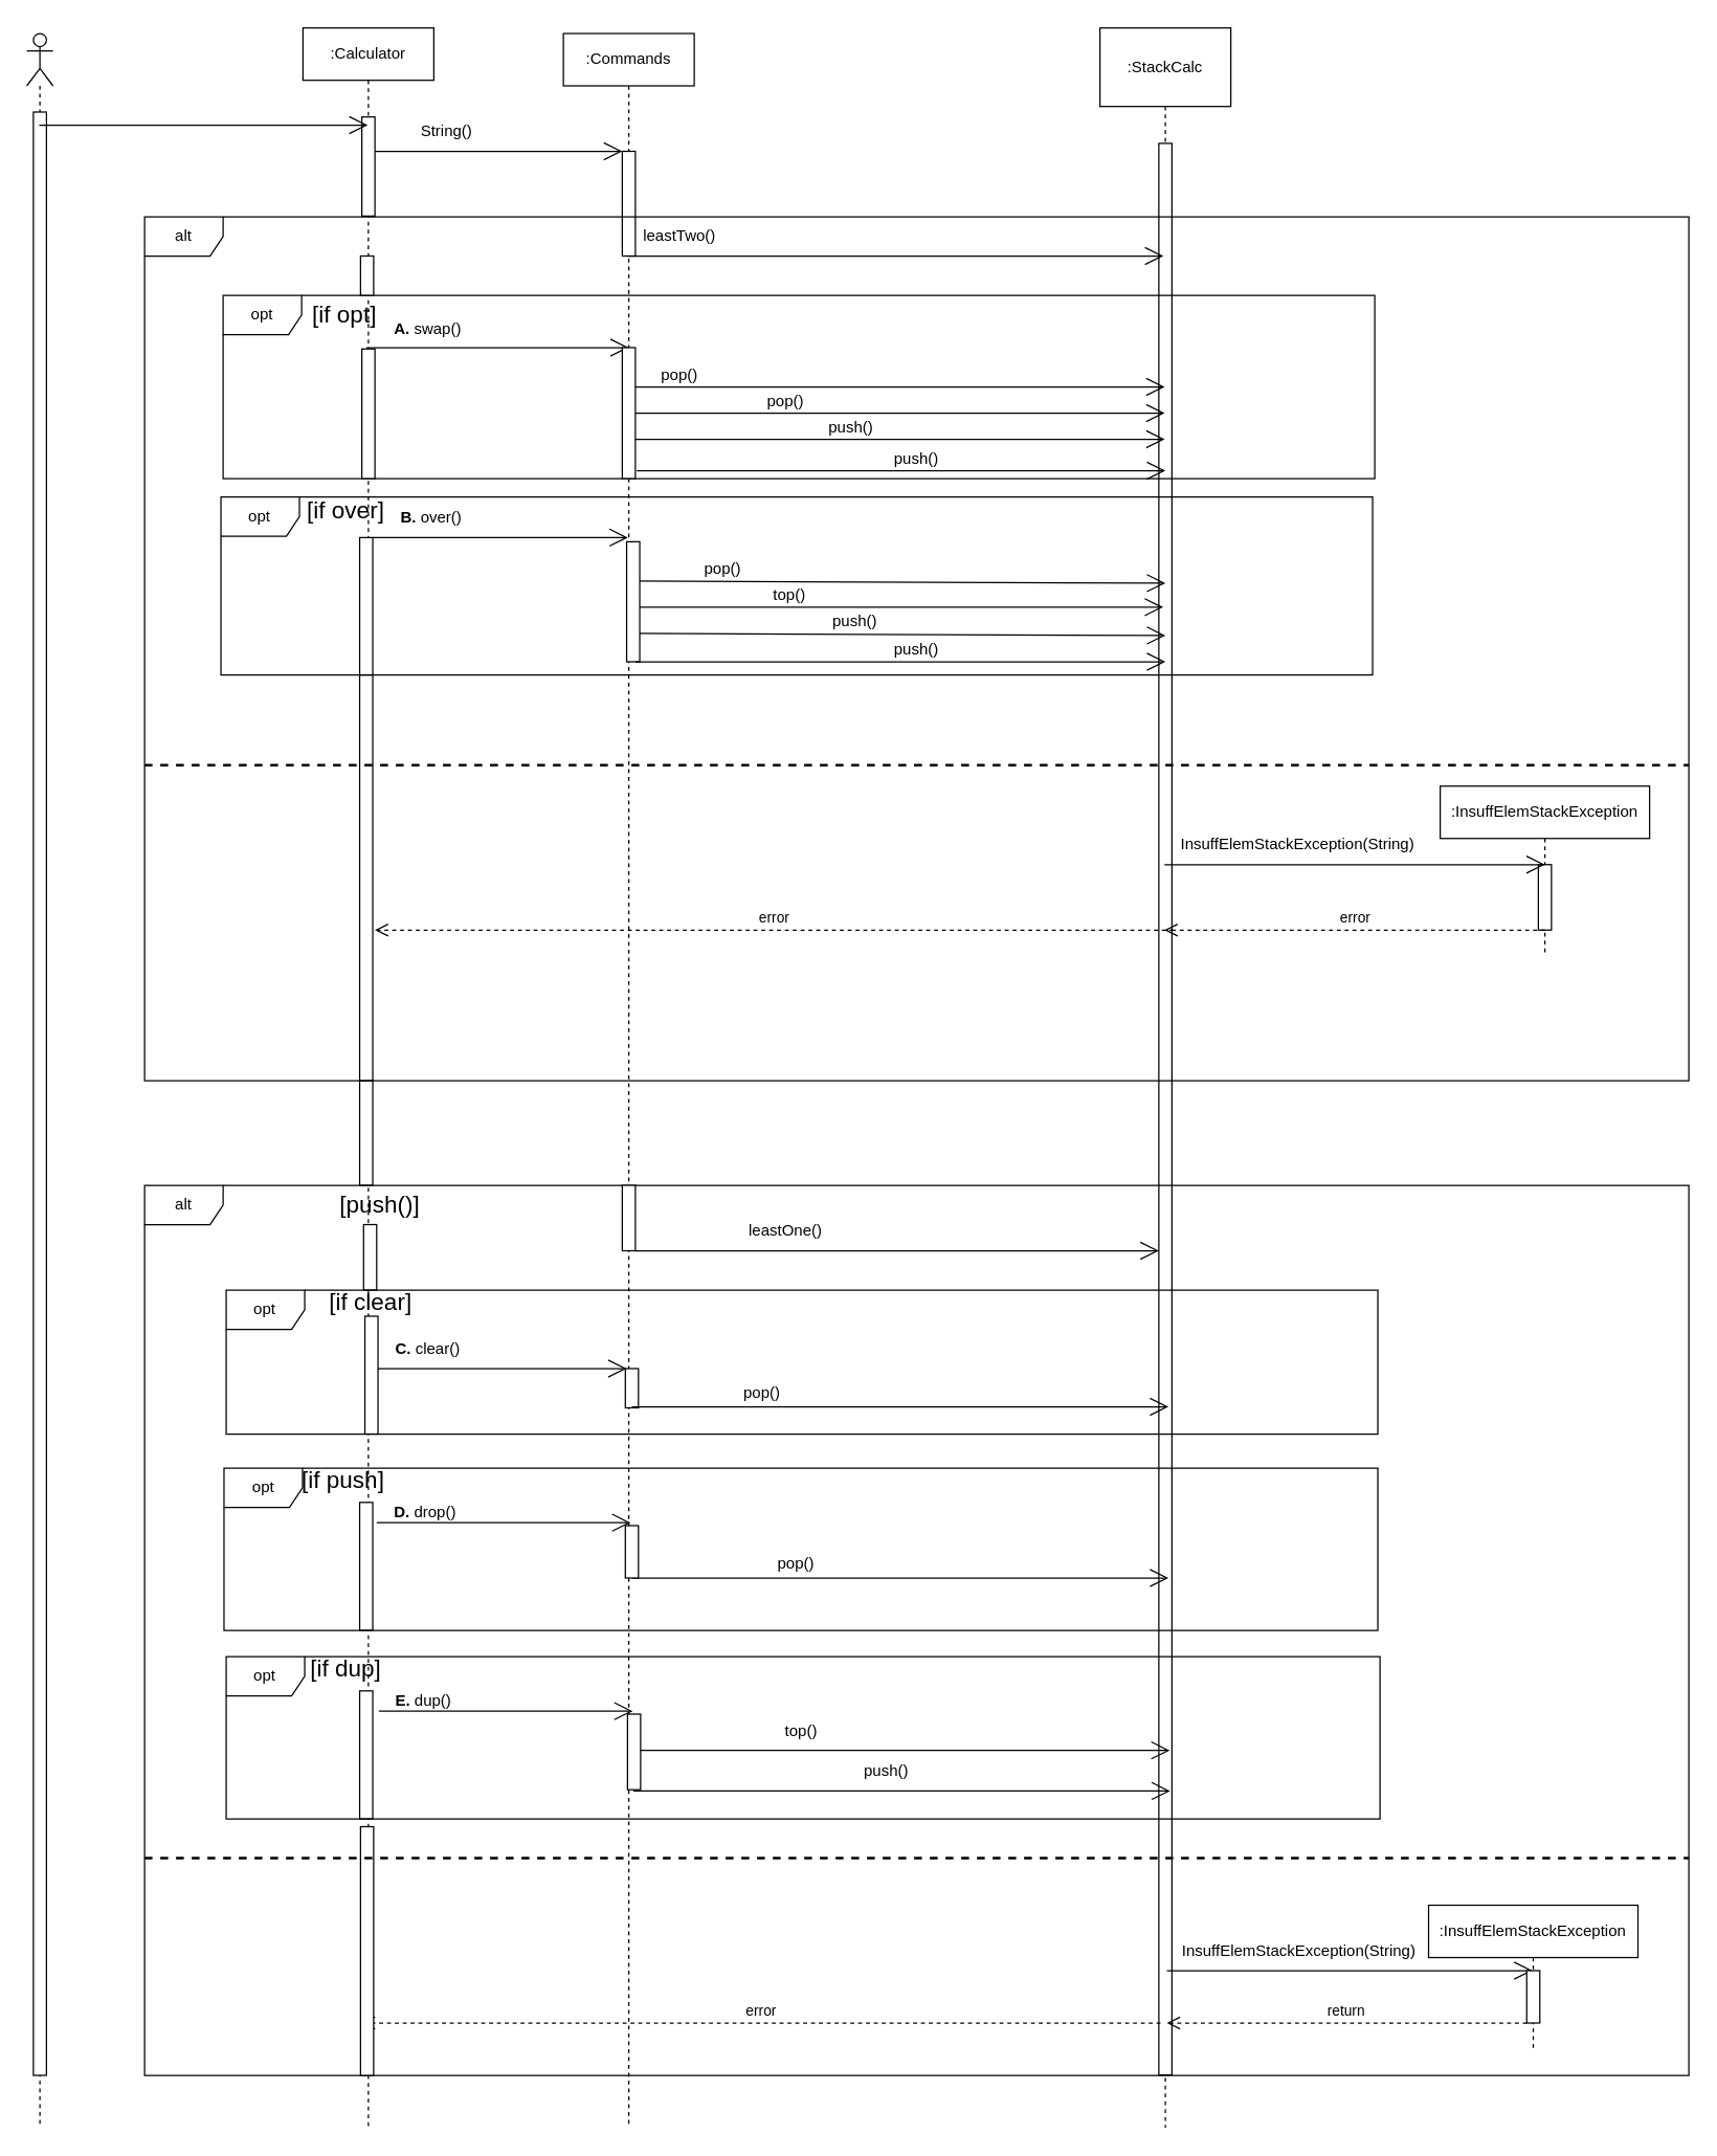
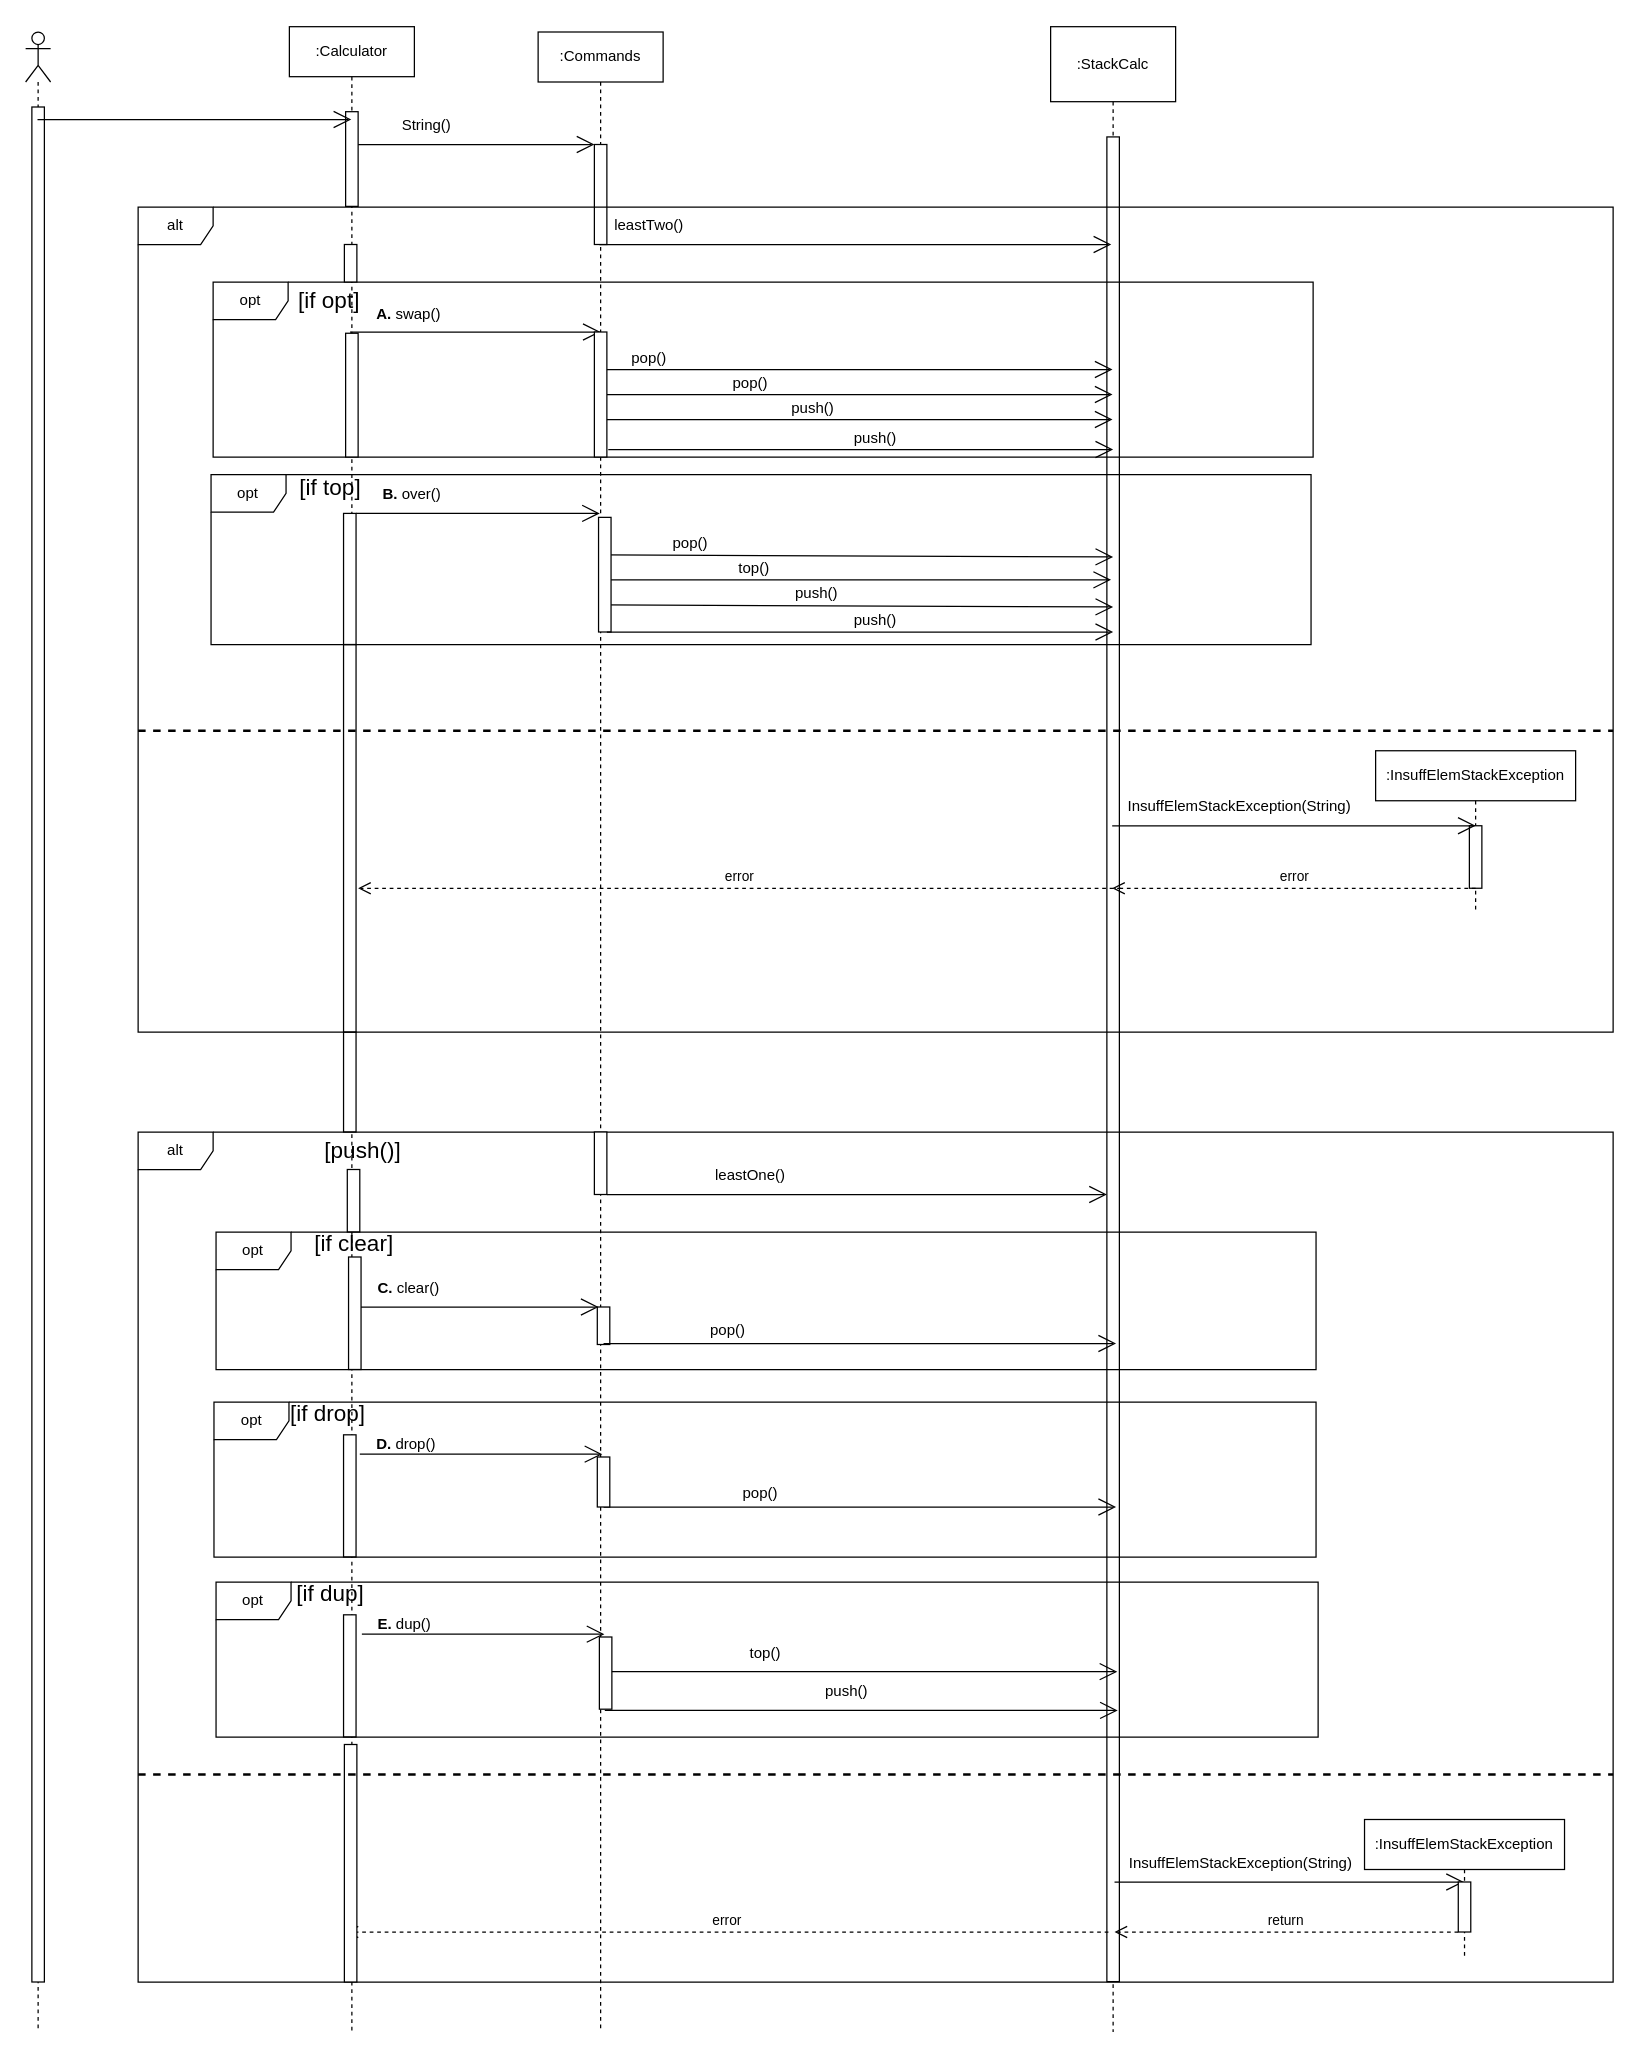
- <mxCell id="71" value="&lt;font style=&quot;font-size: 18px;&quot;&gt;[if over]&lt;/font&gt;" style="text;strokeColor=none;align=center;fillColor=none;html=1;verticalAlign=middle;whiteSpace=wrap;rounded=0;" vertex="1" parent="1"><mxGeometry x="228.34" y="375" width="71.66" height="30" as="geometry" /></mxCell>
+ <mxCell id="71" value="&lt;font style=&quot;font-size: 18px;&quot;&gt;[if top]&lt;/font&gt;" style="text;strokeColor=none;align=center;fillColor=none;html=1;verticalAlign=middle;whiteSpace=wrap;rounded=0;" vertex="1" parent="1"><mxGeometry x="228.34" y="375" width="71.66" height="30" as="geometry" /></mxCell>
- <mxCell id="75" value="&lt;font style=&quot;font-size: 18px;&quot;&gt;[if push]&lt;/font&gt;" style="text;strokeColor=none;align=center;fillColor=none;html=1;verticalAlign=middle;whiteSpace=wrap;rounded=0;" vertex="1" parent="1"><mxGeometry x="188.32" y="1121" width="148.031" height="20.079" as="geometry" /></mxCell>
+ <mxCell id="75" value="&lt;font style=&quot;font-size: 18px;&quot;&gt;[if drop]&lt;/font&gt;" style="text;strokeColor=none;align=center;fillColor=none;html=1;verticalAlign=middle;whiteSpace=wrap;rounded=0;" vertex="1" parent="1"><mxGeometry x="188.32" y="1121" width="148.031" height="20.079" as="geometry" /></mxCell>
